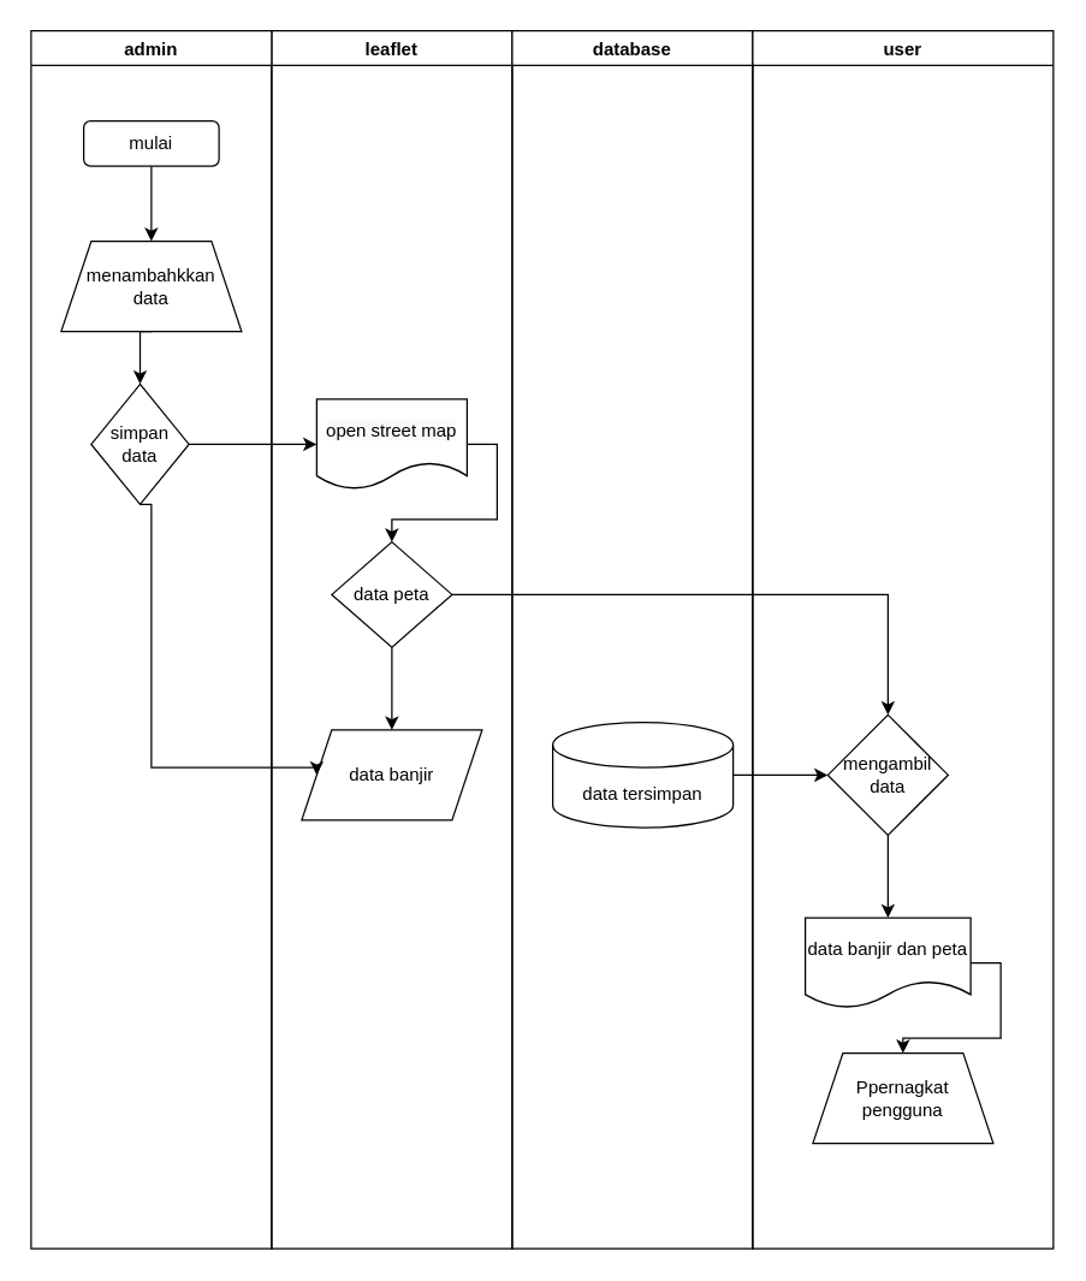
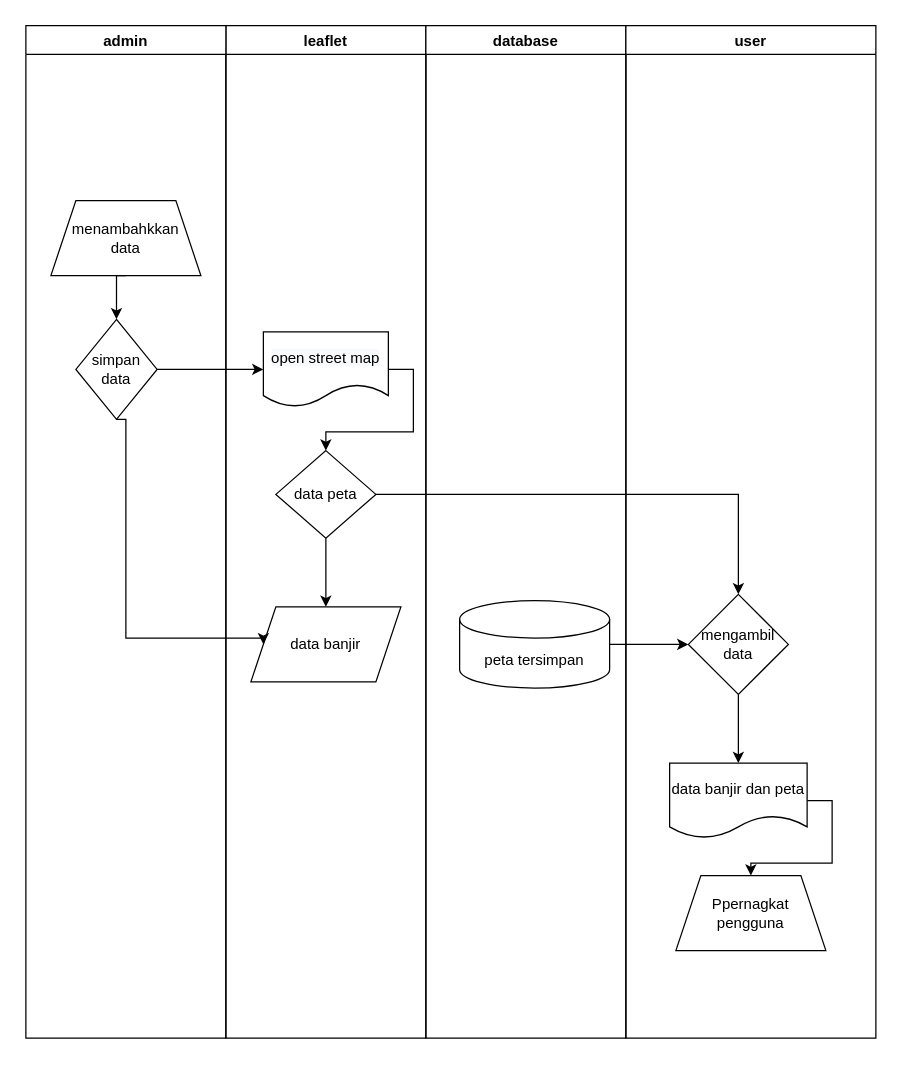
- <mxCell id="13" value="mulai" style="rounded=1;whiteSpace=wrap;html=1;" vertex="1" parent="10"><mxGeometry x="35" y="60" width="90" height="30" as="geometry" /></mxCell>
- <mxCell id="12" style="edgeStyle=orthogonalEdgeStyle;rounded=0;orthogonalLoop=1;jettySize=auto;html=1;exitX=0.5;exitY=1;exitDx=0;exitDy=0;entryX=0.5;entryY=0;entryDx=0;entryDy=0;" edge="1" parent="10" source="13" target="15"><mxGeometry relative="1" as="geometry" /></mxCell>
- <mxCell id="9" value="data tersimpan" style="shape=cylinder3;whiteSpace=wrap;html=1;boundedLbl=1;backgroundOutline=1;size=15;" vertex="1" parent="8"><mxGeometry x="27" y="460" width="120" height="70" as="geometry" /></mxCell>
+ <mxCell id="9" value="peta tersimpan" style="shape=cylinder3;whiteSpace=wrap;html=1;boundedLbl=1;backgroundOutline=1;size=15;" vertex="1" parent="8"><mxGeometry x="27" y="460" width="120" height="70" as="geometry" /></mxCell>
